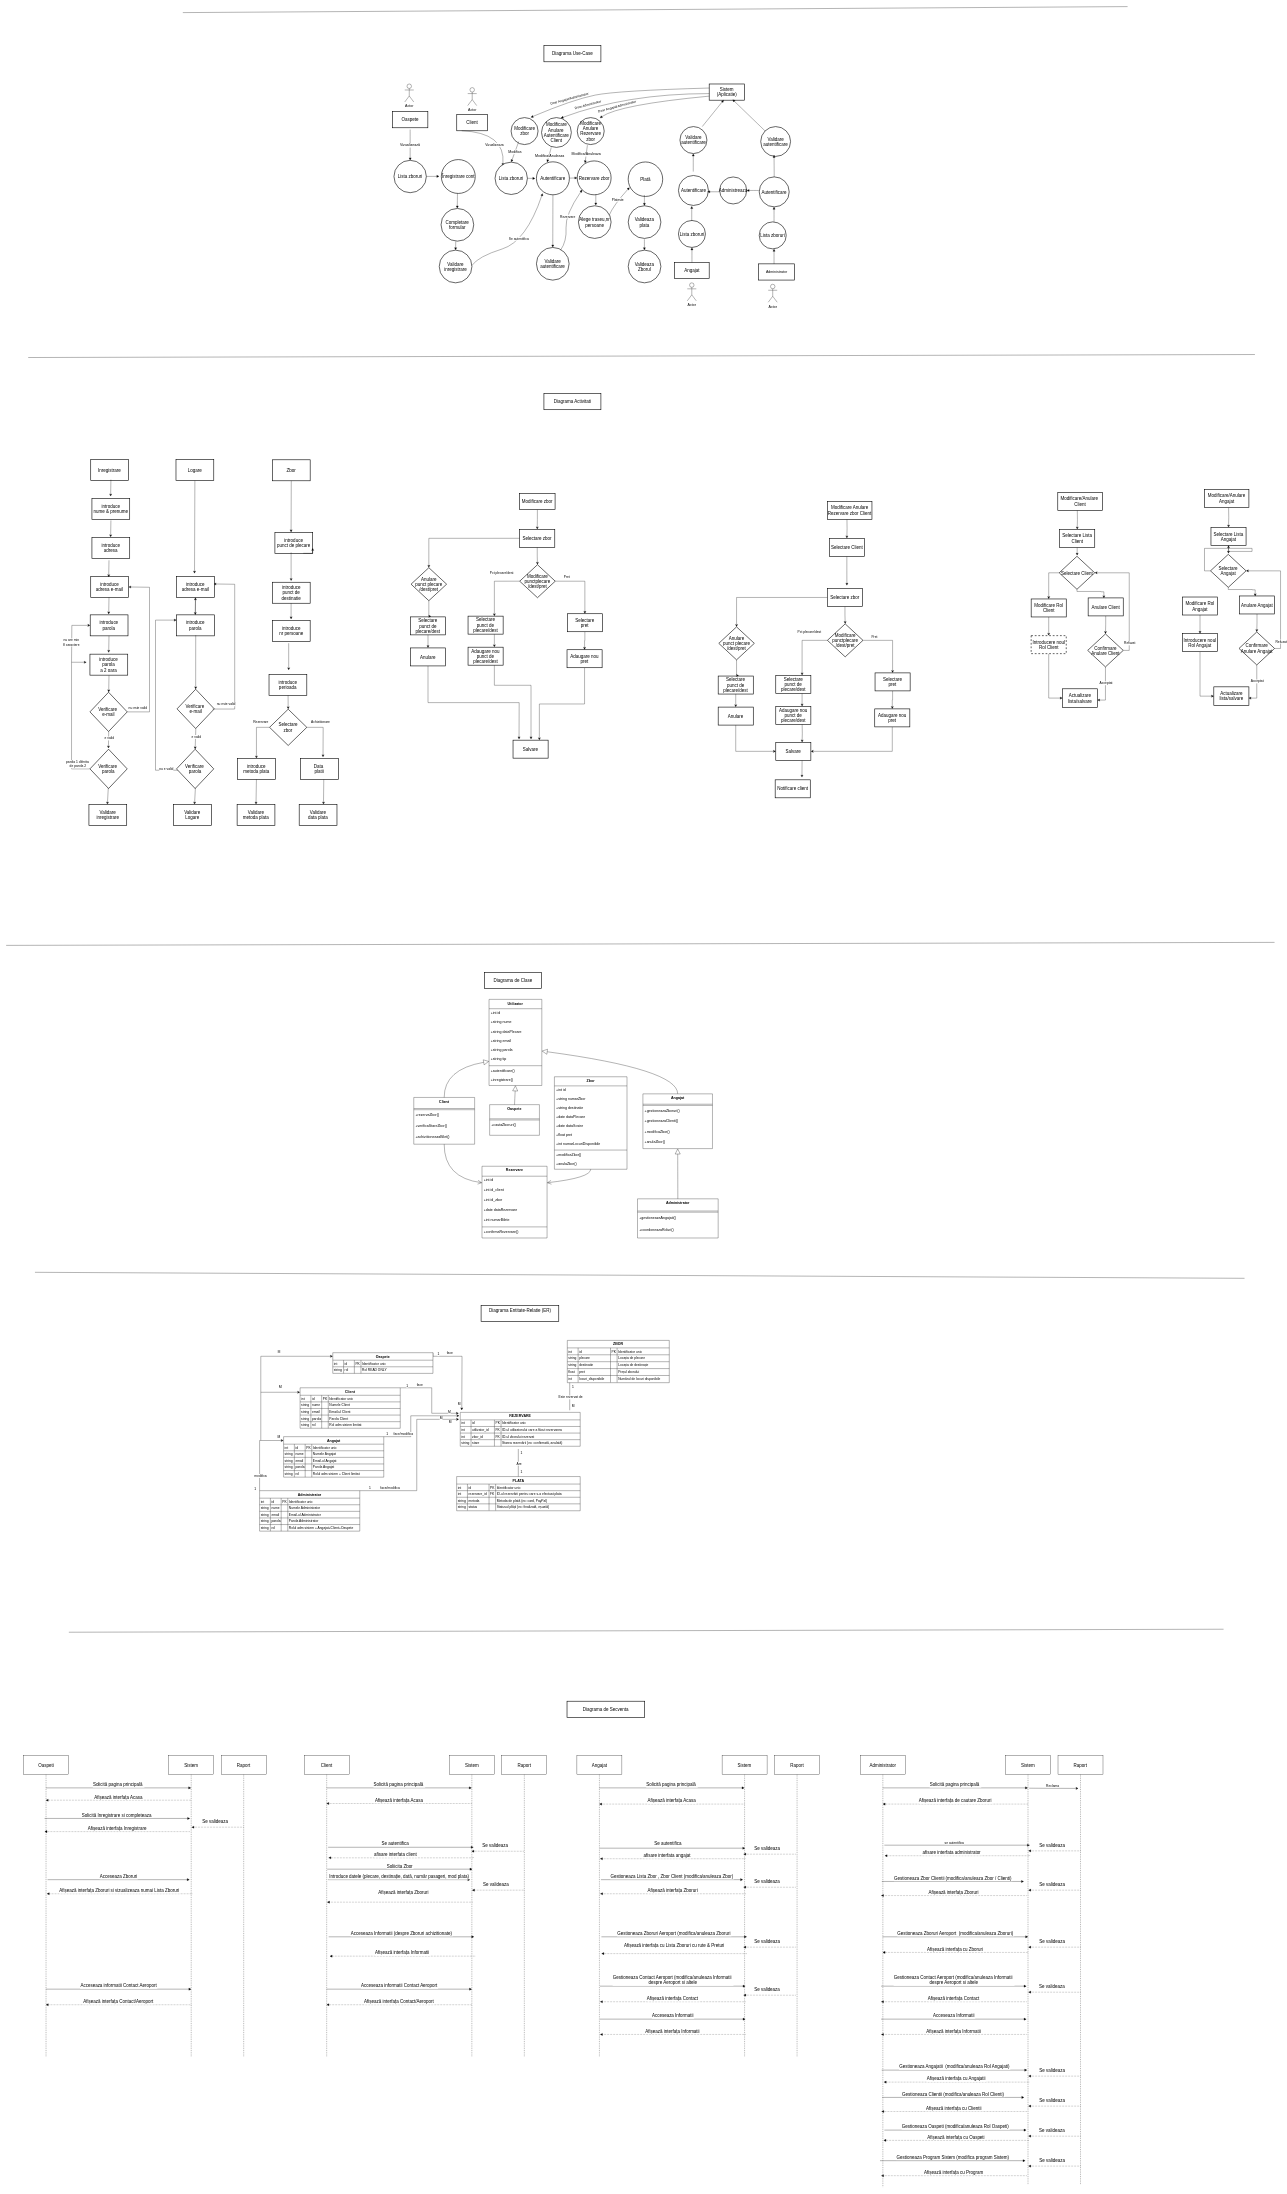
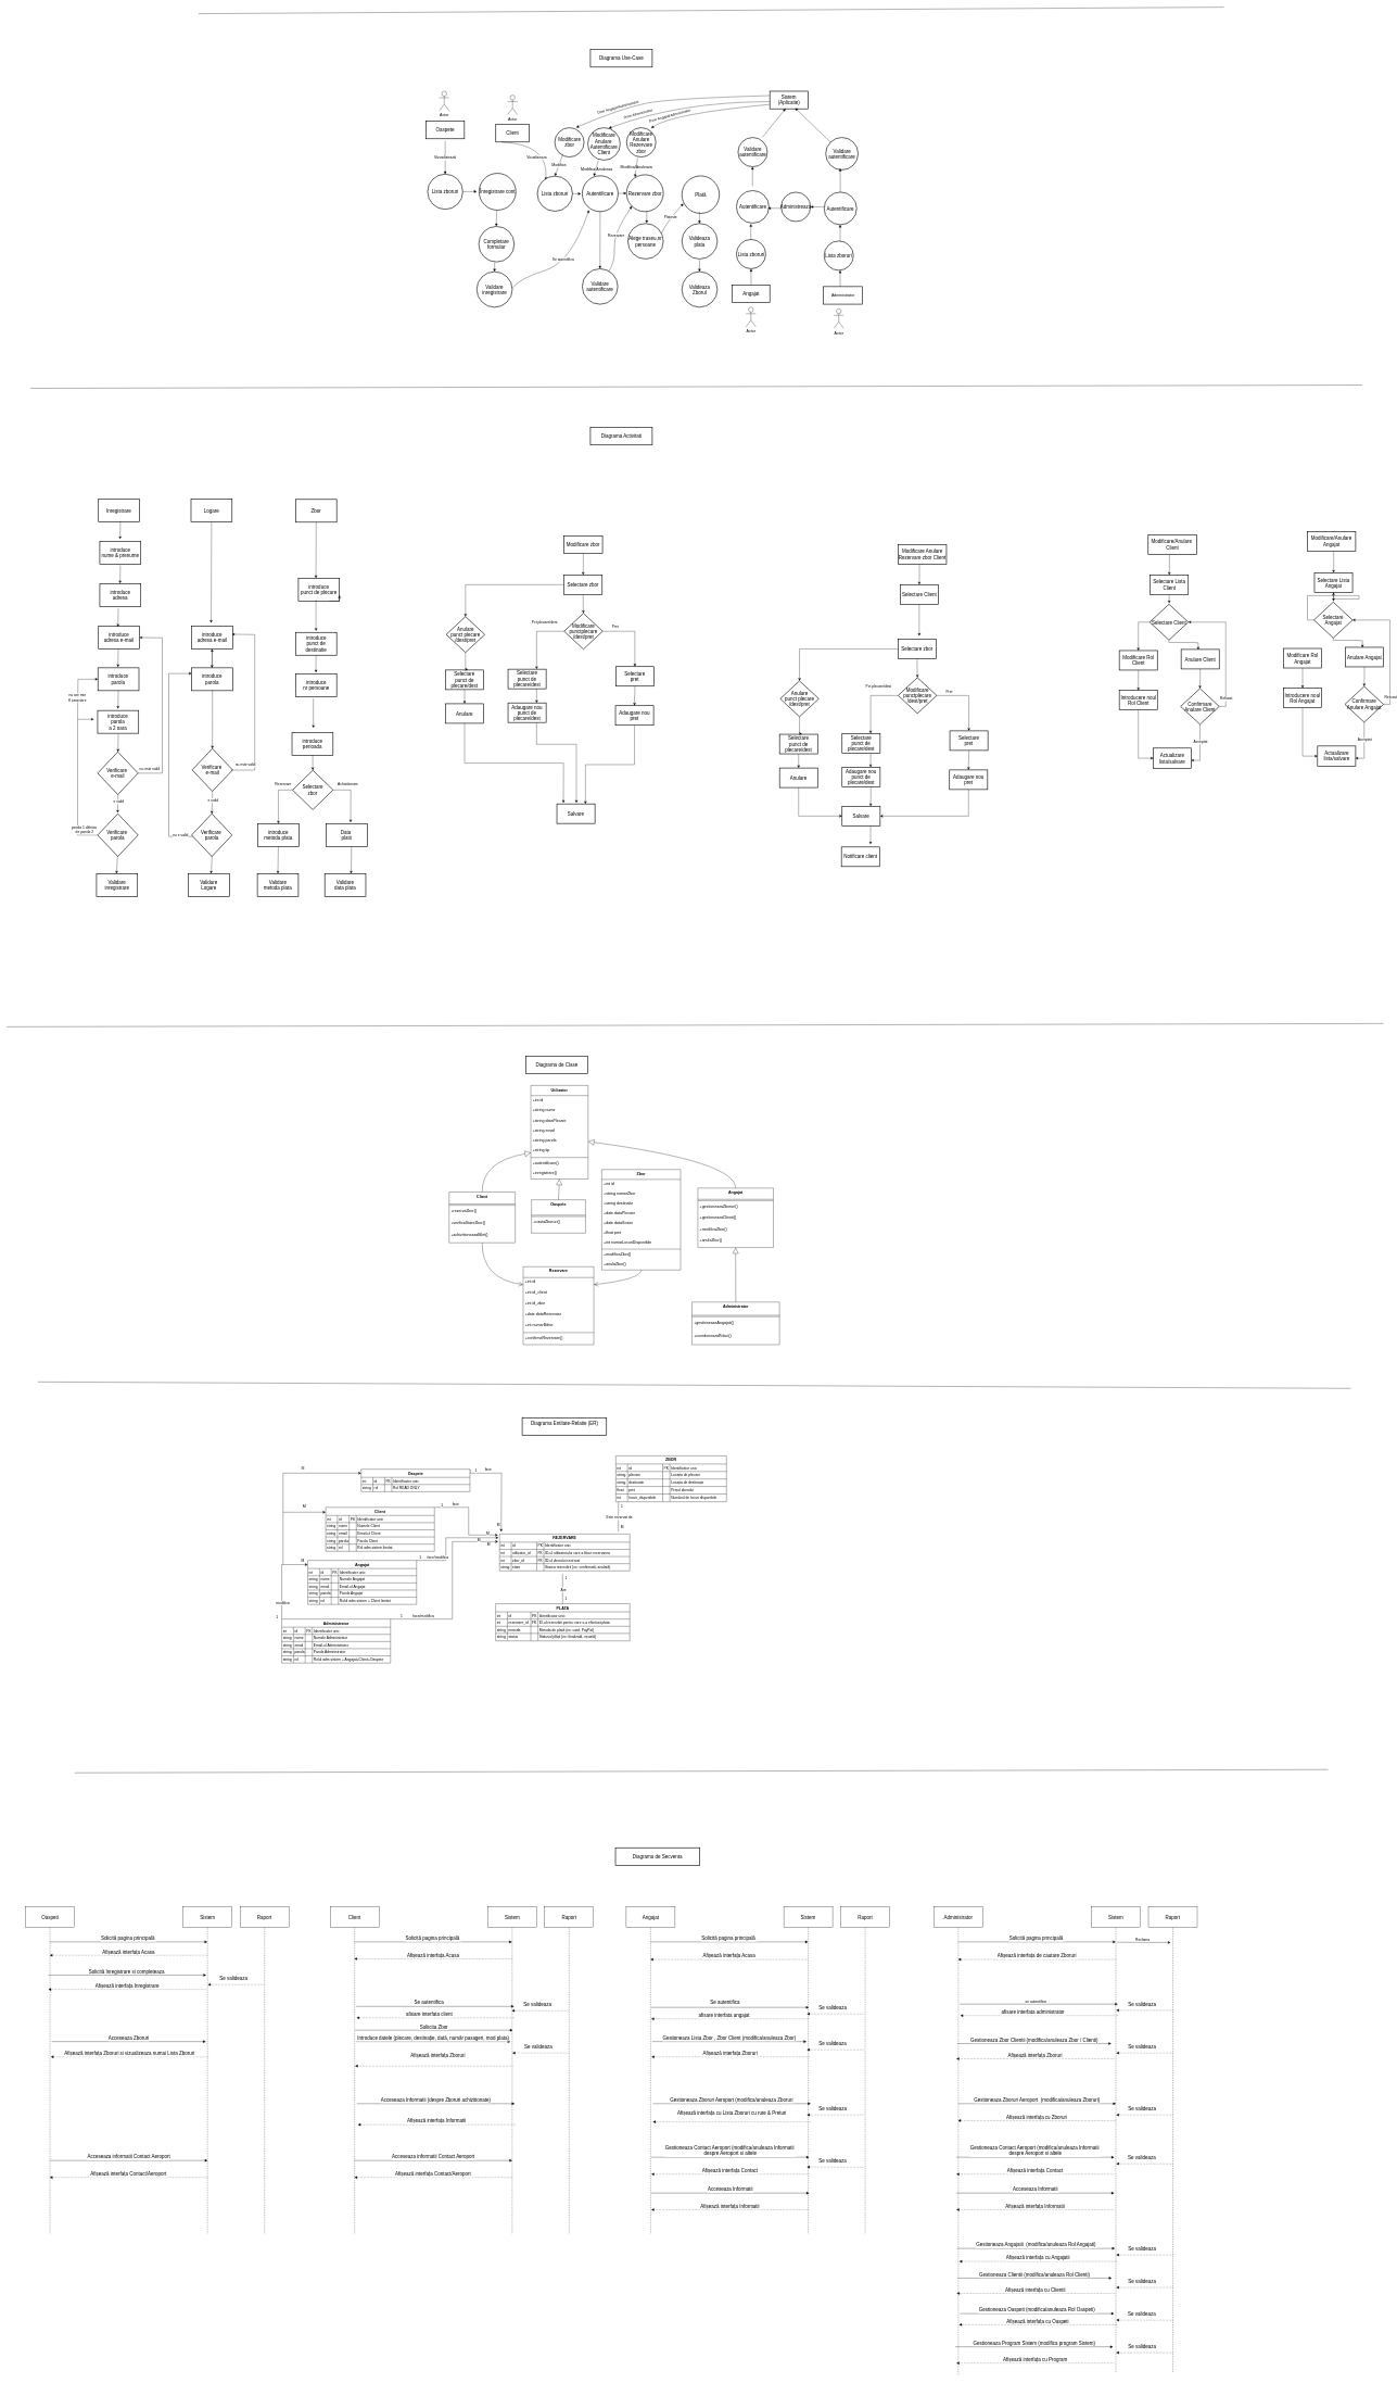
- <mxCell id="438" value="Introducere noul Rol Client" style="whiteSpace=wrap;strokeWidth=2;fontSize=15;dashed=1;" parent="1" vertex="1"><mxGeometry x="3437.5" y="2117.25" width="117" height="60" as="geometry" /></mxCell>
+ <mxCell id="438" value="Introducere noul Rol Client" style="whiteSpace=wrap;strokeWidth=2;fontSize=15;" parent="1" vertex="1"><mxGeometry x="3437.5" y="2117.25" width="117" height="60" as="geometry" /></mxCell>
